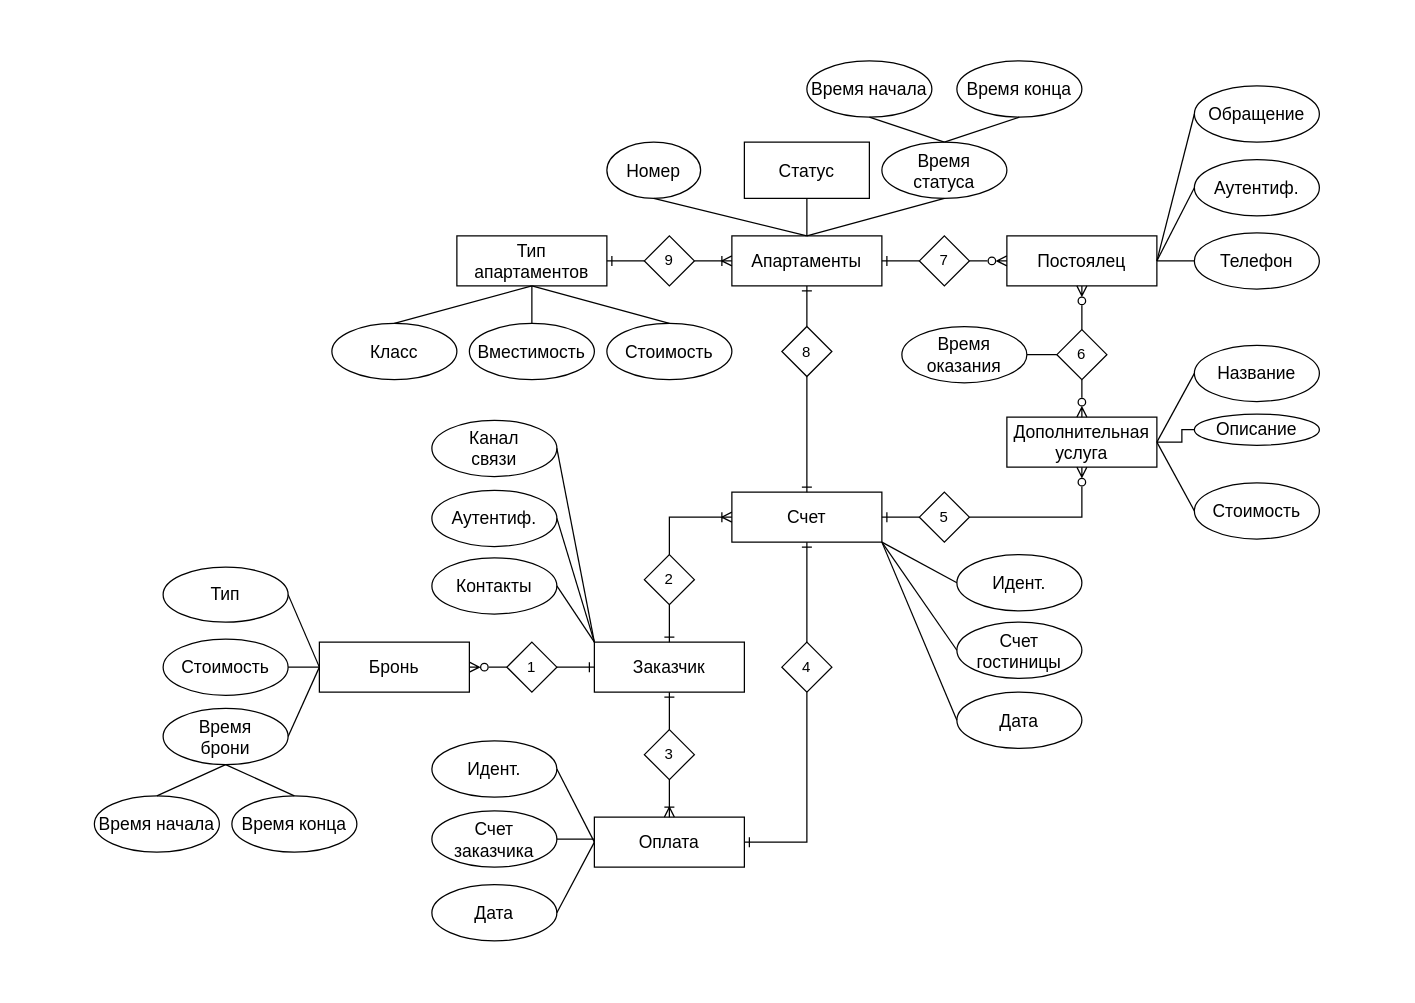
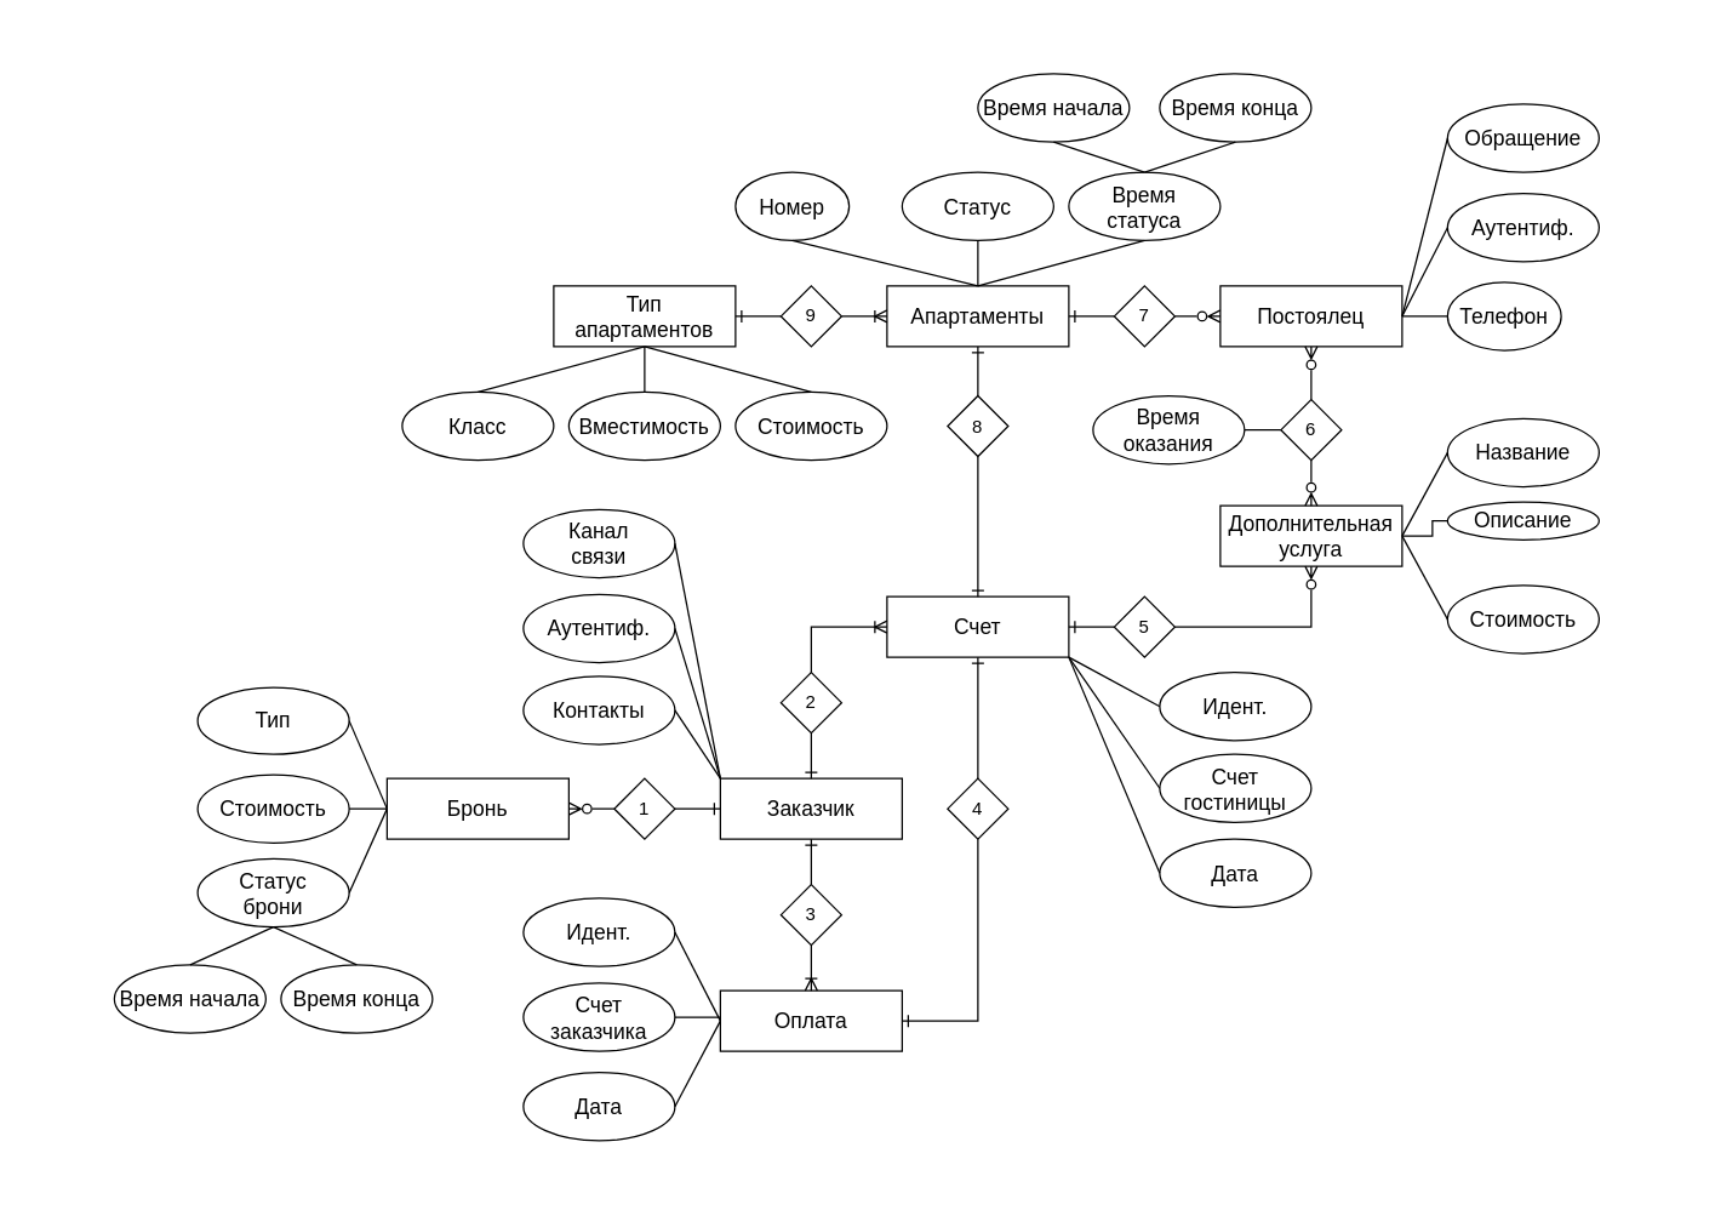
- <mxCell id="3" value="Статус" style="whiteSpace=wrap;html=1;fillColor=none;fontSize=14;rounded=0;" parent="1" vertex="1"><mxGeometry x="595" y="113" width="100" height="45" as="geometry" /></mxCell>
+ <mxCell id="3" value="Статус" style="ellipse;whiteSpace=wrap;html=1;fillColor=none;fontSize=14;" parent="1" vertex="1"><mxGeometry x="595" y="113" width="100" height="45" as="geometry" /></mxCell>
- <mxCell id="70" value="Телефон" style="ellipse;whiteSpace=wrap;html=1;fillColor=none;fontSize=14;" parent="1" vertex="1"><mxGeometry x="955" y="185.5" width="100" height="45" as="geometry" /></mxCell>
+ <mxCell id="70" value="Телефон" style="ellipse;whiteSpace=wrap;html=1;fillColor=none;fontSize=14;" parent="1" vertex="1"><mxGeometry x="955" y="185.5" width="75" height="45" as="geometry" /></mxCell>
- <mxCell id="91" value="Время&lt;br&gt;брони" style="ellipse;whiteSpace=wrap;html=1;fillColor=none;fontSize=14;" parent="1" vertex="1"><mxGeometry x="130" y="566" width="100" height="45" as="geometry" /></mxCell>
+ <mxCell id="91" value="Статус&lt;br&gt;брони" style="ellipse;whiteSpace=wrap;html=1;fillColor=none;fontSize=14;" parent="1" vertex="1"><mxGeometry x="130" y="566" width="100" height="45" as="geometry" /></mxCell>
